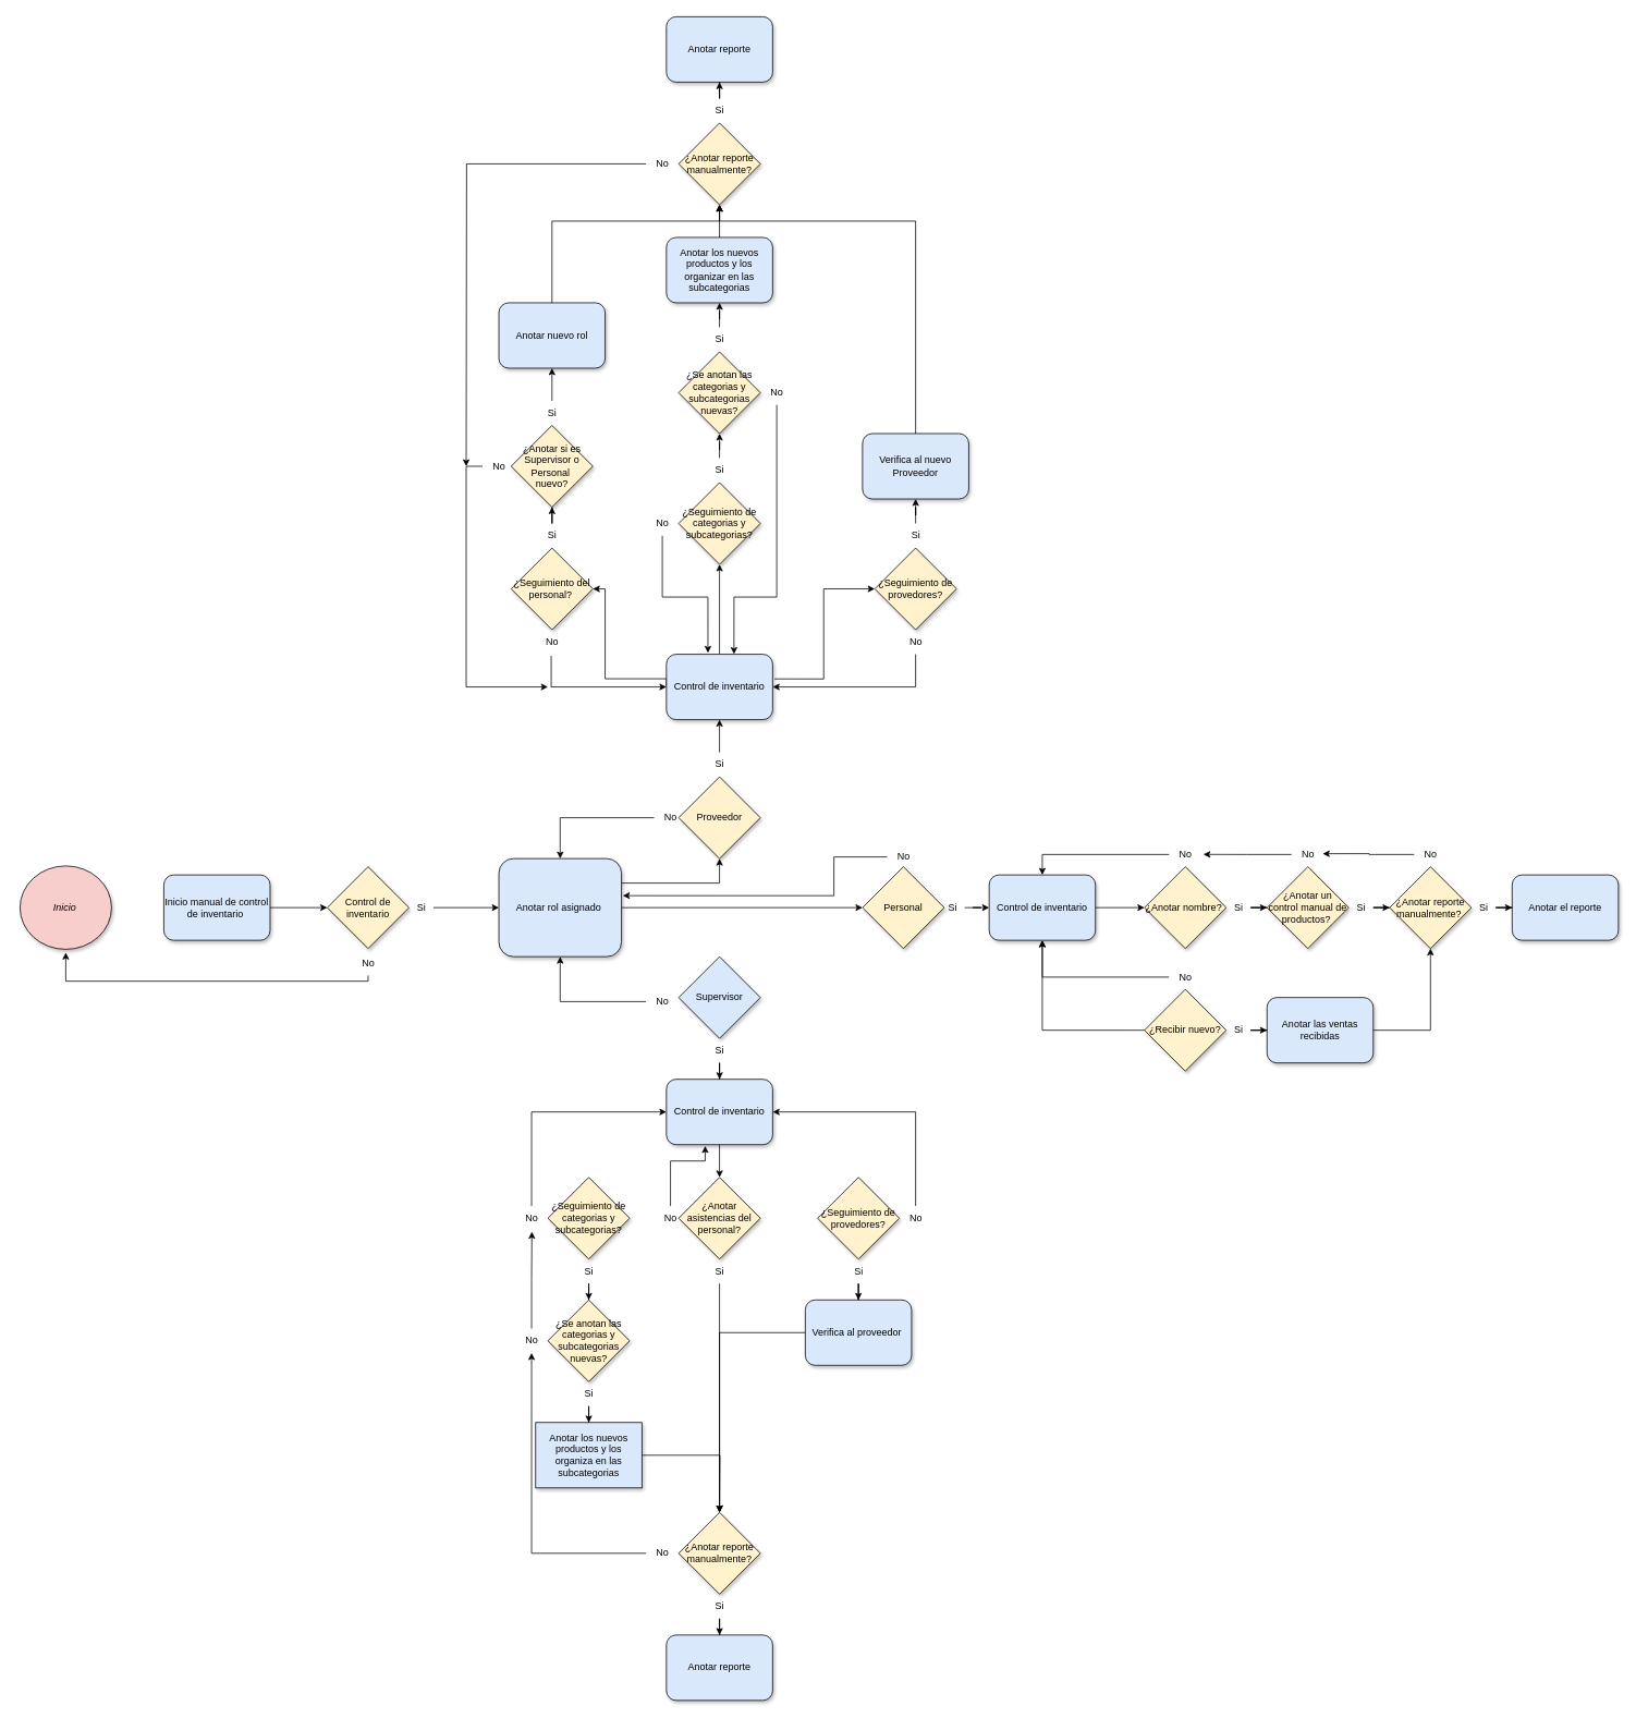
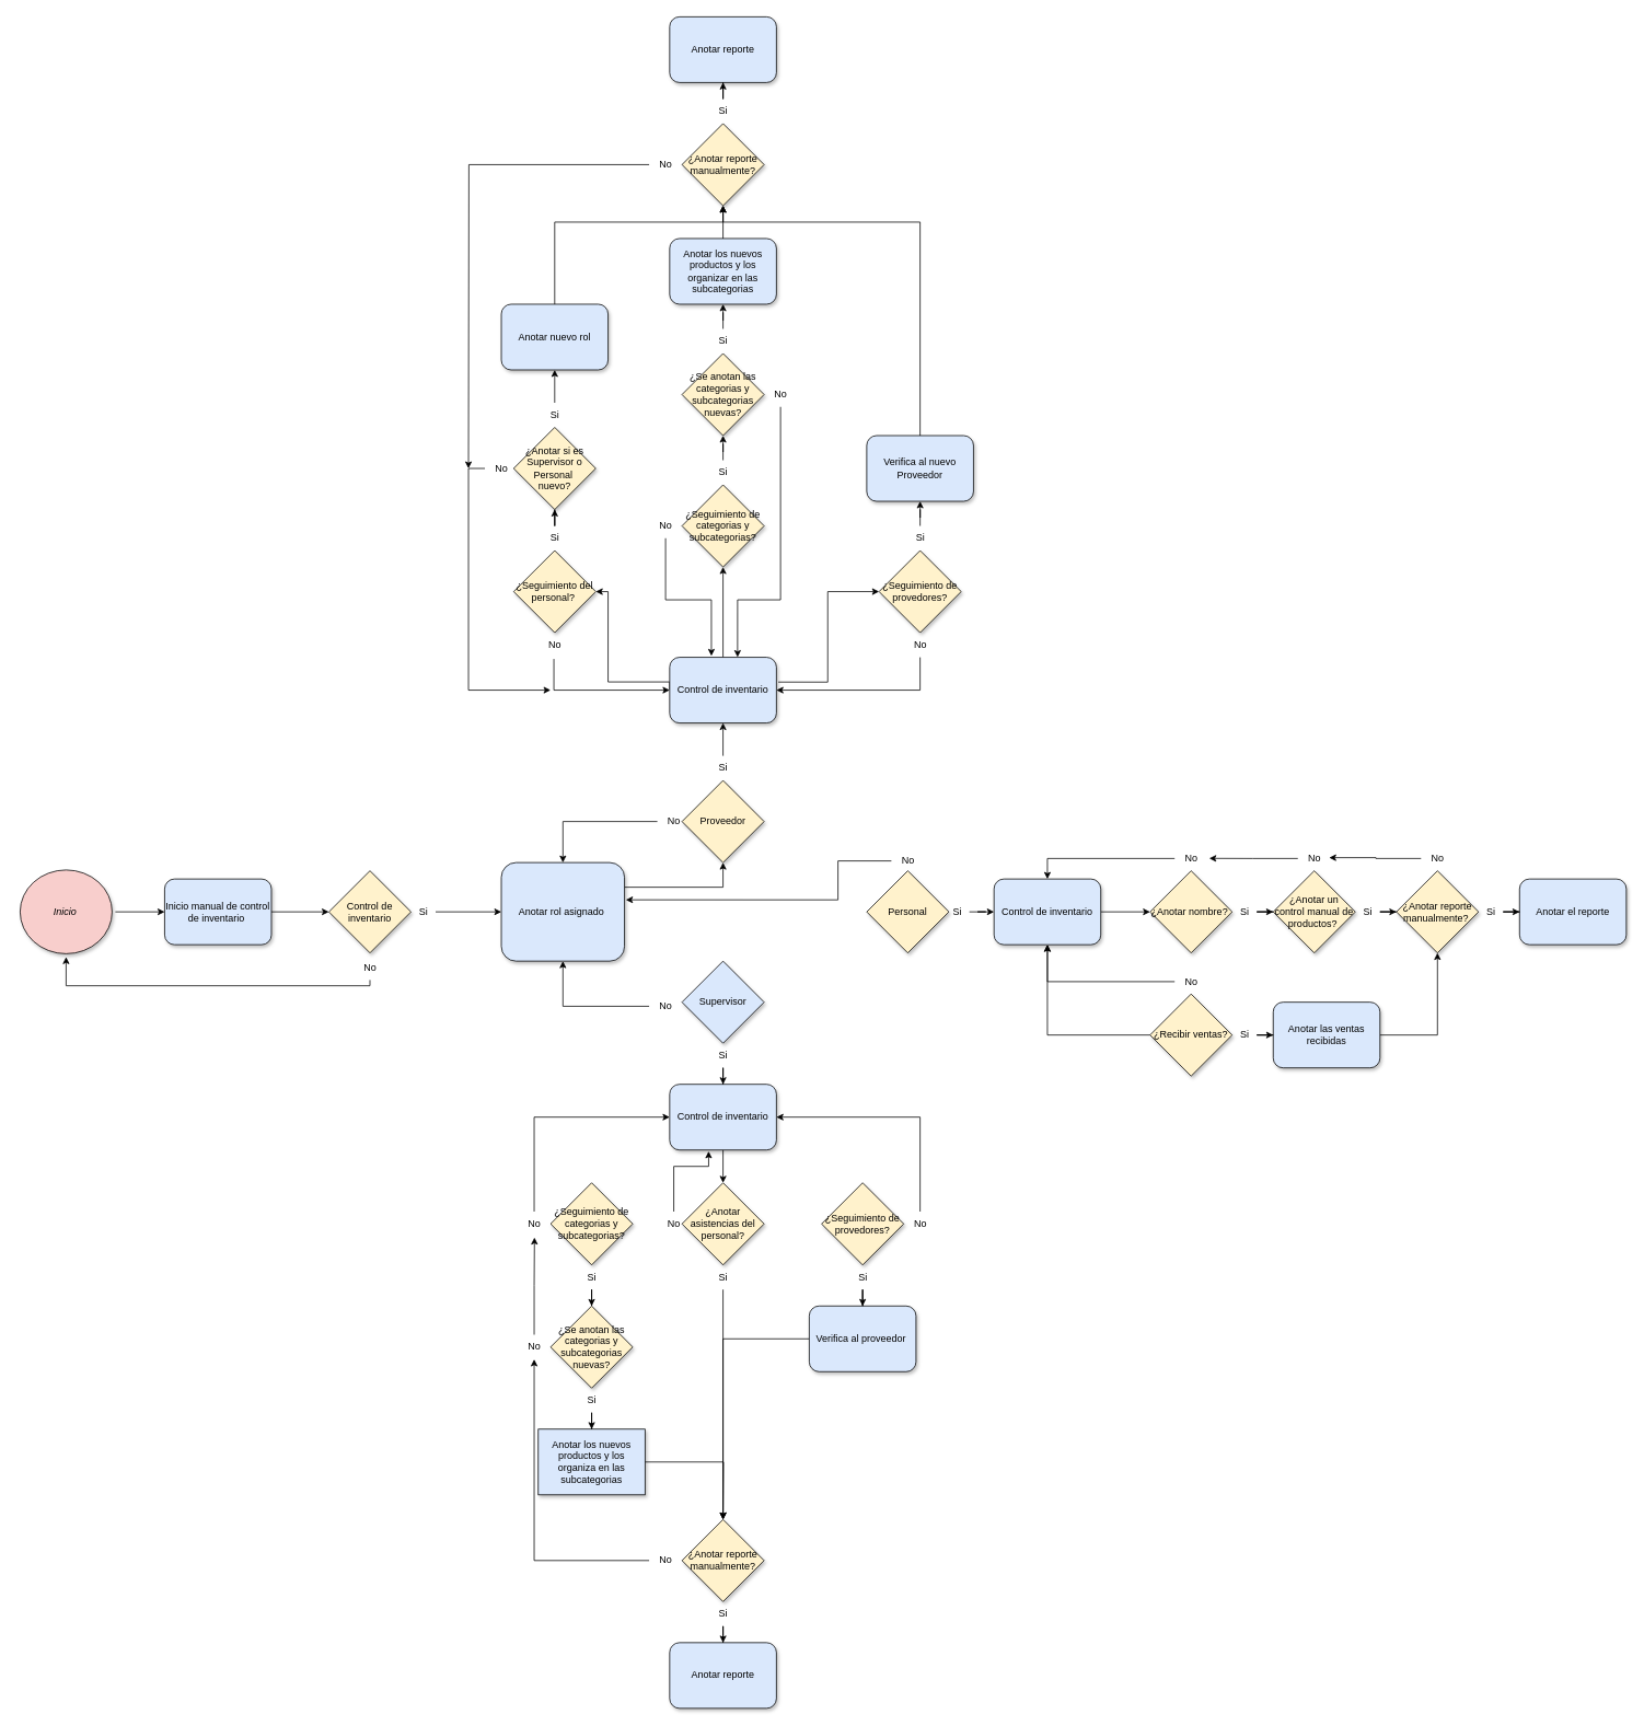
+ <mxCell id="2" style="edgeStyle=orthogonalEdgeStyle;rounded=0;orthogonalLoop=1;jettySize=auto;html=1;entryX=0;entryY=0.5;entryDx=0;entryDy=0;" edge="1" parent="1" source="3" target="25"><mxGeometry relative="1" as="geometry" /></mxCell>
- <mxCell id="7" style="edgeStyle=orthogonalEdgeStyle;rounded=0;orthogonalLoop=1;jettySize=auto;html=1;entryX=0;entryY=0.5;entryDx=0;entryDy=0;" edge="1" parent="1" source="8" target="73"><mxGeometry relative="1" as="geometry" /></mxCell>
- <mxCell id="94" value="¿Recibir nuevo?" style="rhombus;whiteSpace=wrap;html=1;fillColor=#fff2cc;strokeColor=#000000;shadow=1;strokeWidth=1;" vertex="1" parent="1"><mxGeometry x="1400" y="1210" width="100" height="100" as="geometry" /></mxCell>
+ <mxCell id="94" value="¿Recibir ventas?" style="rhombus;whiteSpace=wrap;html=1;fillColor=#fff2cc;strokeColor=#000000;shadow=1;strokeWidth=1;" vertex="1" parent="1"><mxGeometry x="1400" y="1210" width="100" height="100" as="geometry" /></mxCell>
